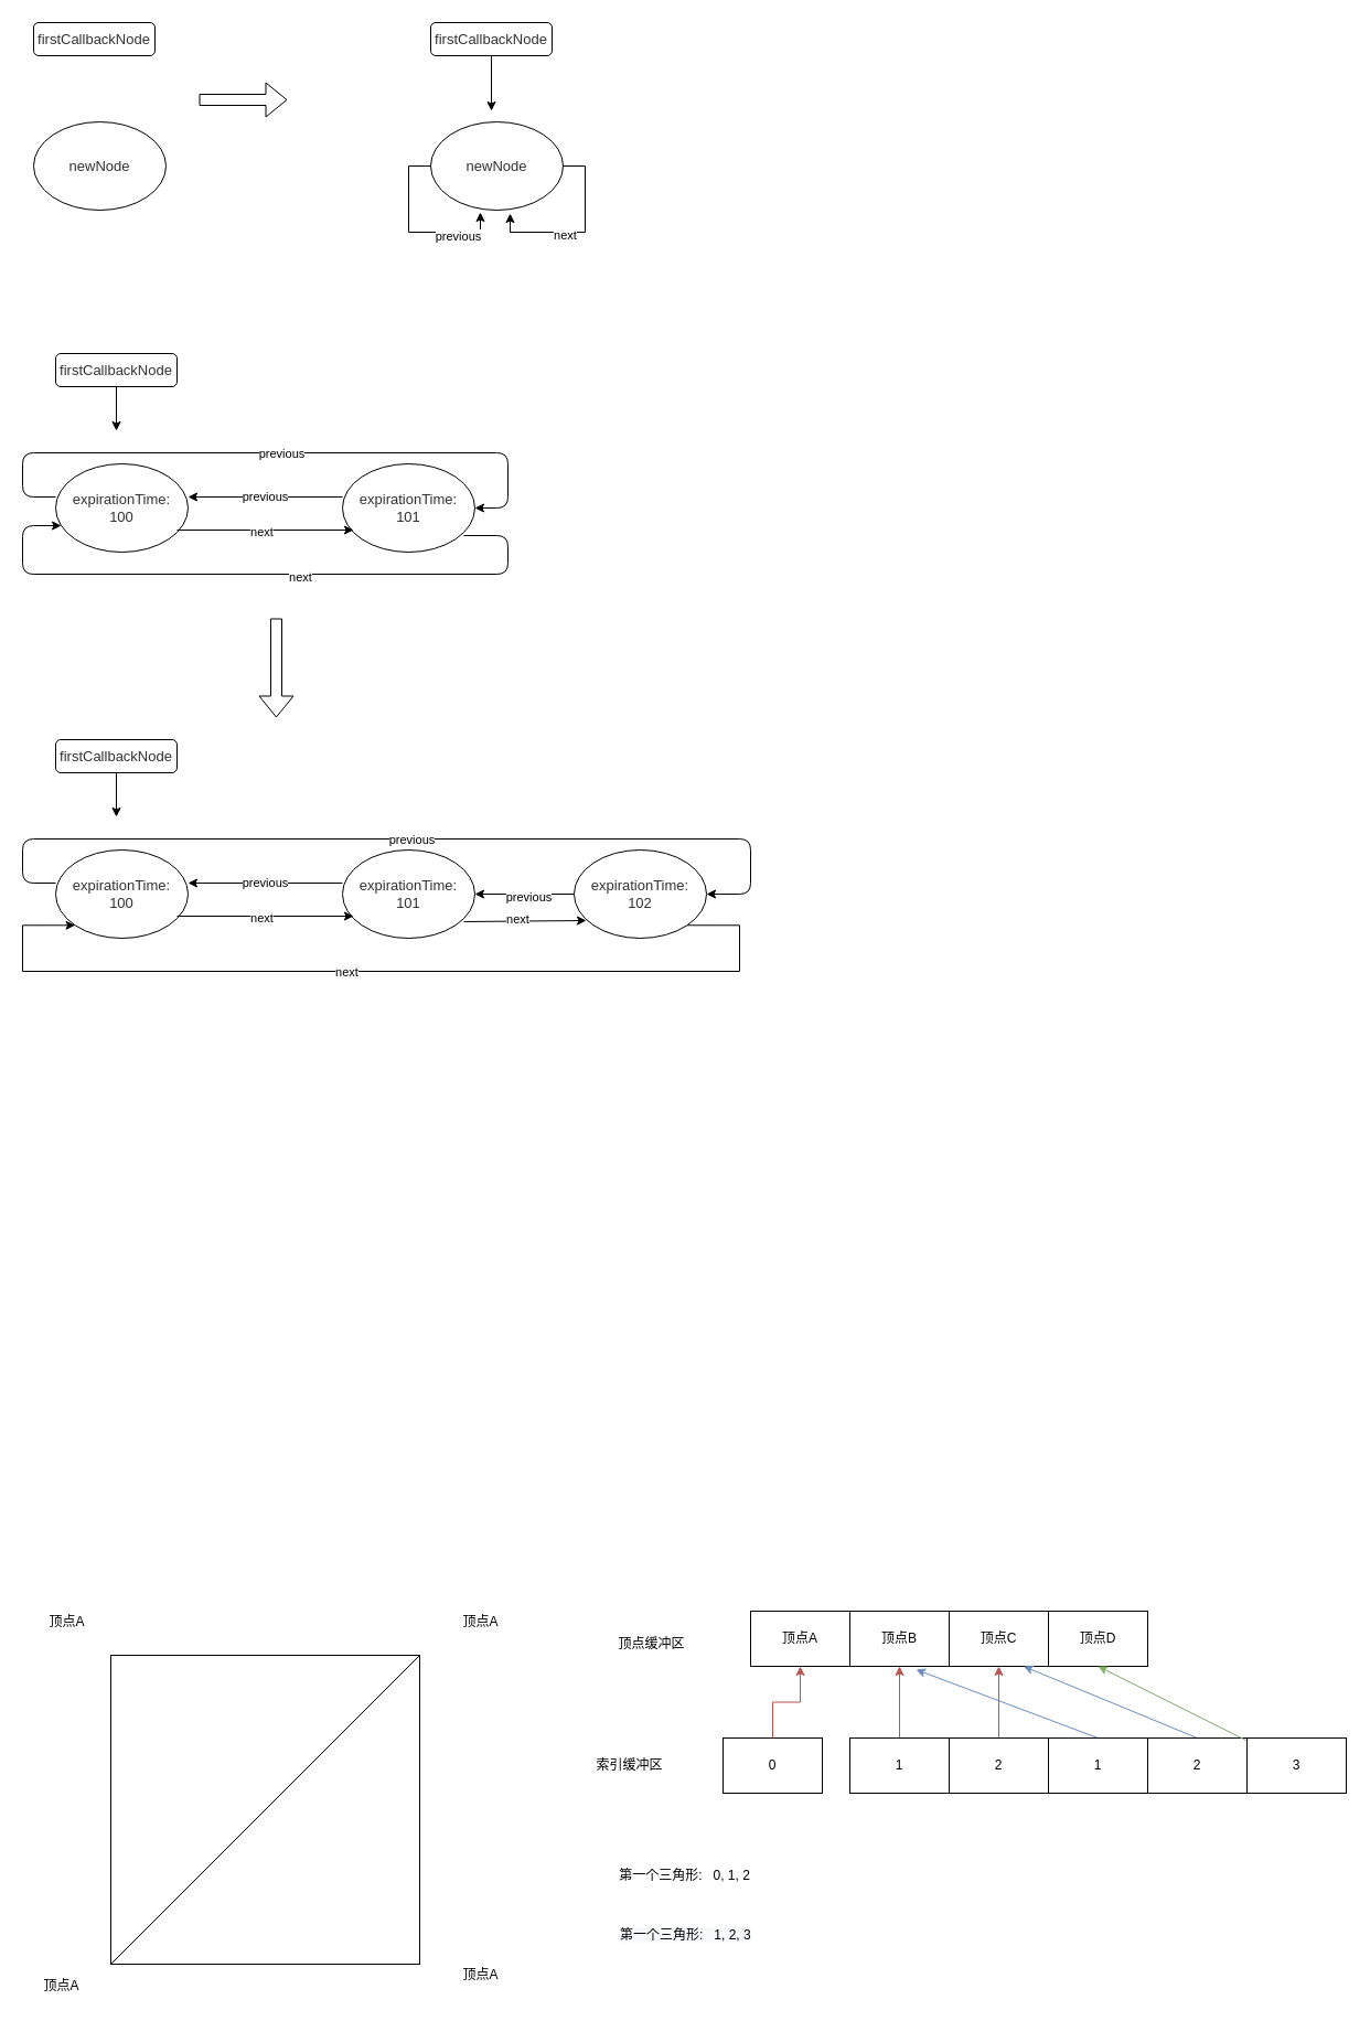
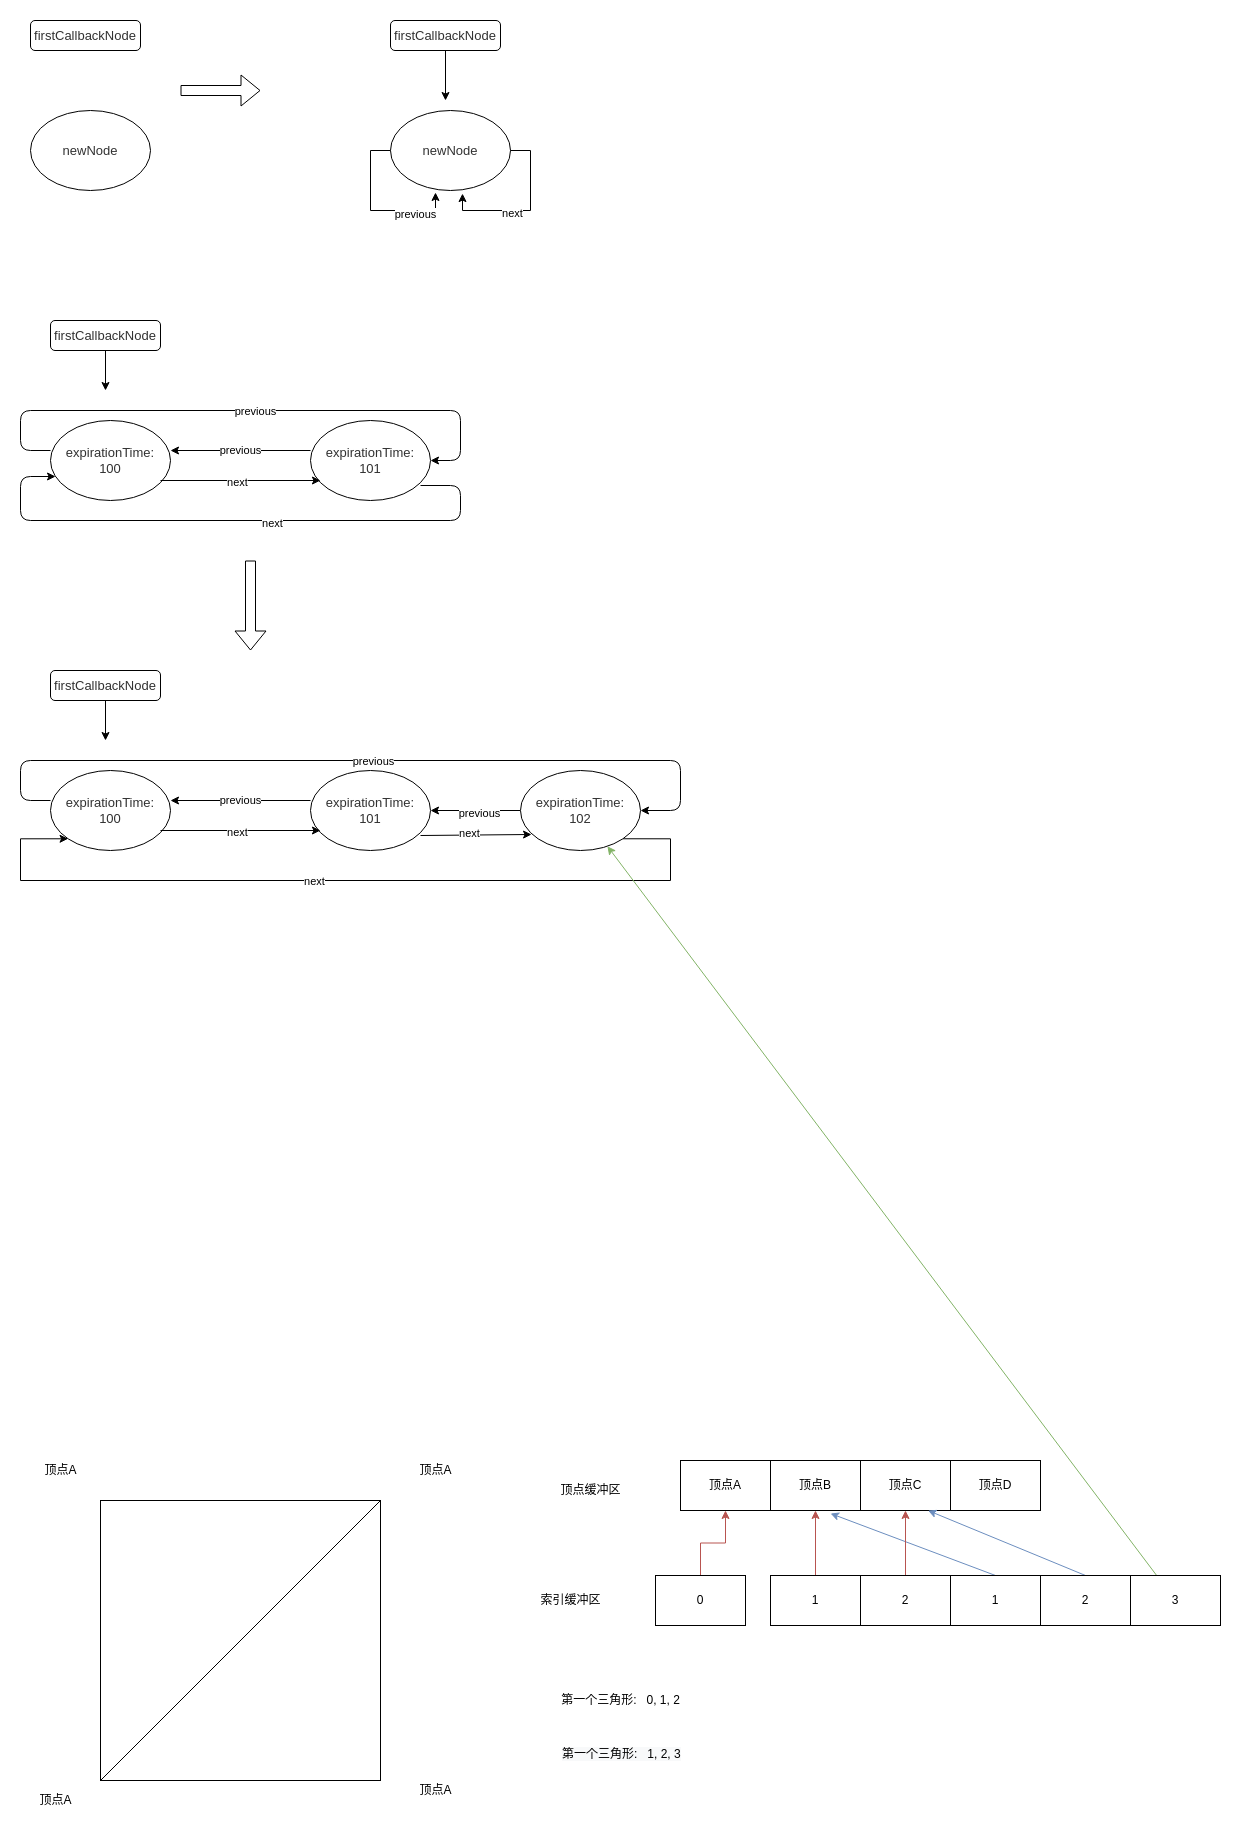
- <mxCell id="64" style="rounded=0;orthogonalLoop=1;jettySize=auto;html=1;entryX=0.5;entryY=1;entryDx=0;entryDy=0;fillColor=#d5e8d4;strokeColor=#82b366;" edge="1" parent="1" source="65" target="51"><mxGeometry relative="1" as="geometry" /></mxCell>
+ <mxCell id="64" style="rounded=0;orthogonalLoop=1;jettySize=auto;html=1;fillColor=#d5e8d4;strokeColor=#82b366;" edge="1" parent="1" source="65" target="26"><mxGeometry relative="1" as="geometry" /></mxCell>
